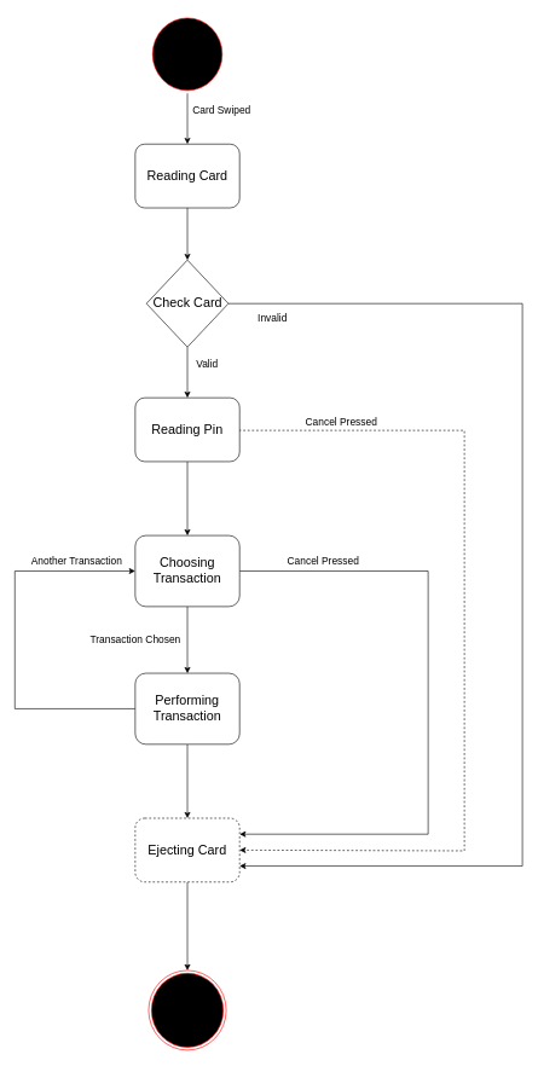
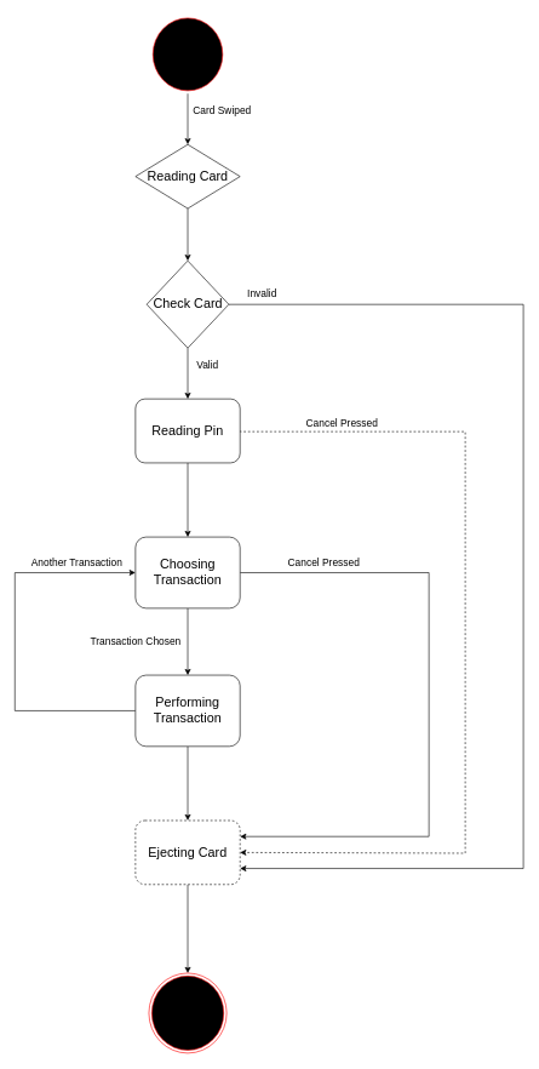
- <mxCell id="5" value="&lt;font style=&quot;font-size: 18px;&quot;&gt;Reading Card&lt;/font&gt;" style="rounded=1;whiteSpace=wrap;html=1;" parent="1" vertex="1"><mxGeometry x="186" y="198" width="144" height="88" as="geometry" /></mxCell>
+ <mxCell id="5" value="&lt;font style=&quot;font-size: 18px;&quot;&gt;Reading Card&lt;/font&gt;" style="rhombus;whiteSpace=wrap;html=1;" parent="1" vertex="1"><mxGeometry x="186" y="198" width="144" height="88" as="geometry" /></mxCell>
- <mxCell id="22" value="&lt;font style=&quot;font-size: 14px;&quot;&gt;Invalid&lt;/font&gt;" style="text;html=1;align=center;verticalAlign=middle;resizable=0;points=[];autosize=1;strokeColor=none;fillColor=none;" parent="1" vertex="1"><mxGeometry x="345" y="423" width="60" height="30" as="geometry" /></mxCell>
+ <mxCell id="22" value="&lt;font style=&quot;font-size: 14px;&quot;&gt;Invalid&lt;/font&gt;" style="text;html=1;align=center;verticalAlign=middle;resizable=0;points=[];autosize=1;strokeColor=none;fillColor=none;" parent="1" vertex="1"><mxGeometry x="330" y="388" width="60" height="30" as="geometry" /></mxCell>
